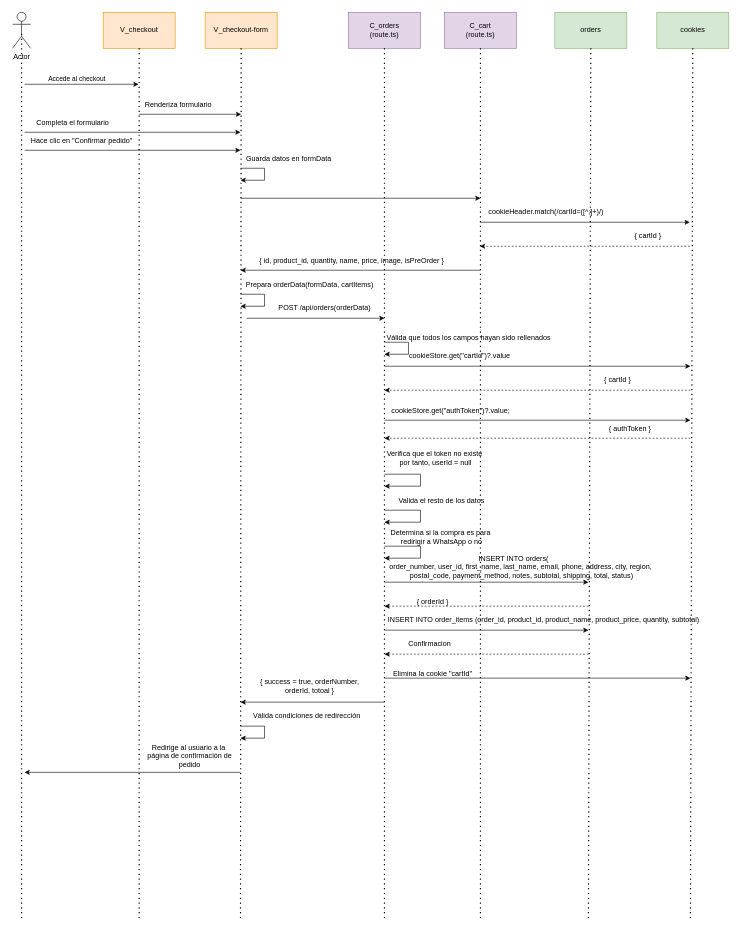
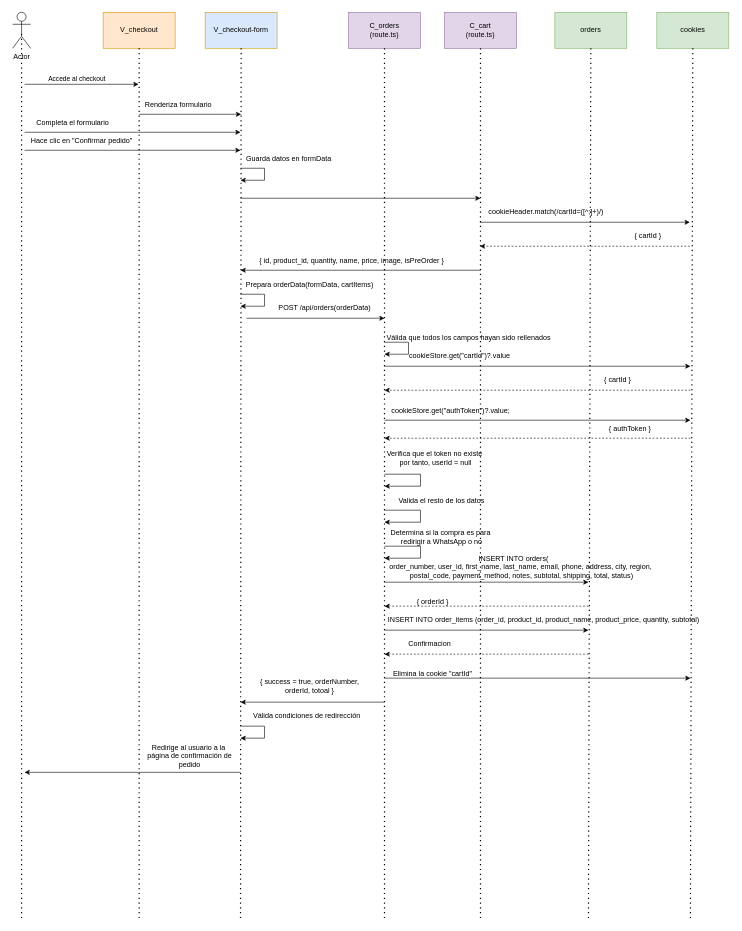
- <mxCell id="14" value="V_checkout-form" style="rounded=0;whiteSpace=wrap;html=1;fillColor=#ffe6cc;strokeColor=#d79b00;" vertex="1" parent="1"><mxGeometry x="341" y="20" width="120" height="60" as="geometry" /></mxCell>
+ <mxCell id="14" value="V_checkout-form" style="rounded=0;whiteSpace=wrap;html=1;fillColor=#dae8fc;strokeColor=#d79b00;" vertex="1" parent="1"><mxGeometry x="341" y="20" width="120" height="60" as="geometry" /></mxCell>
